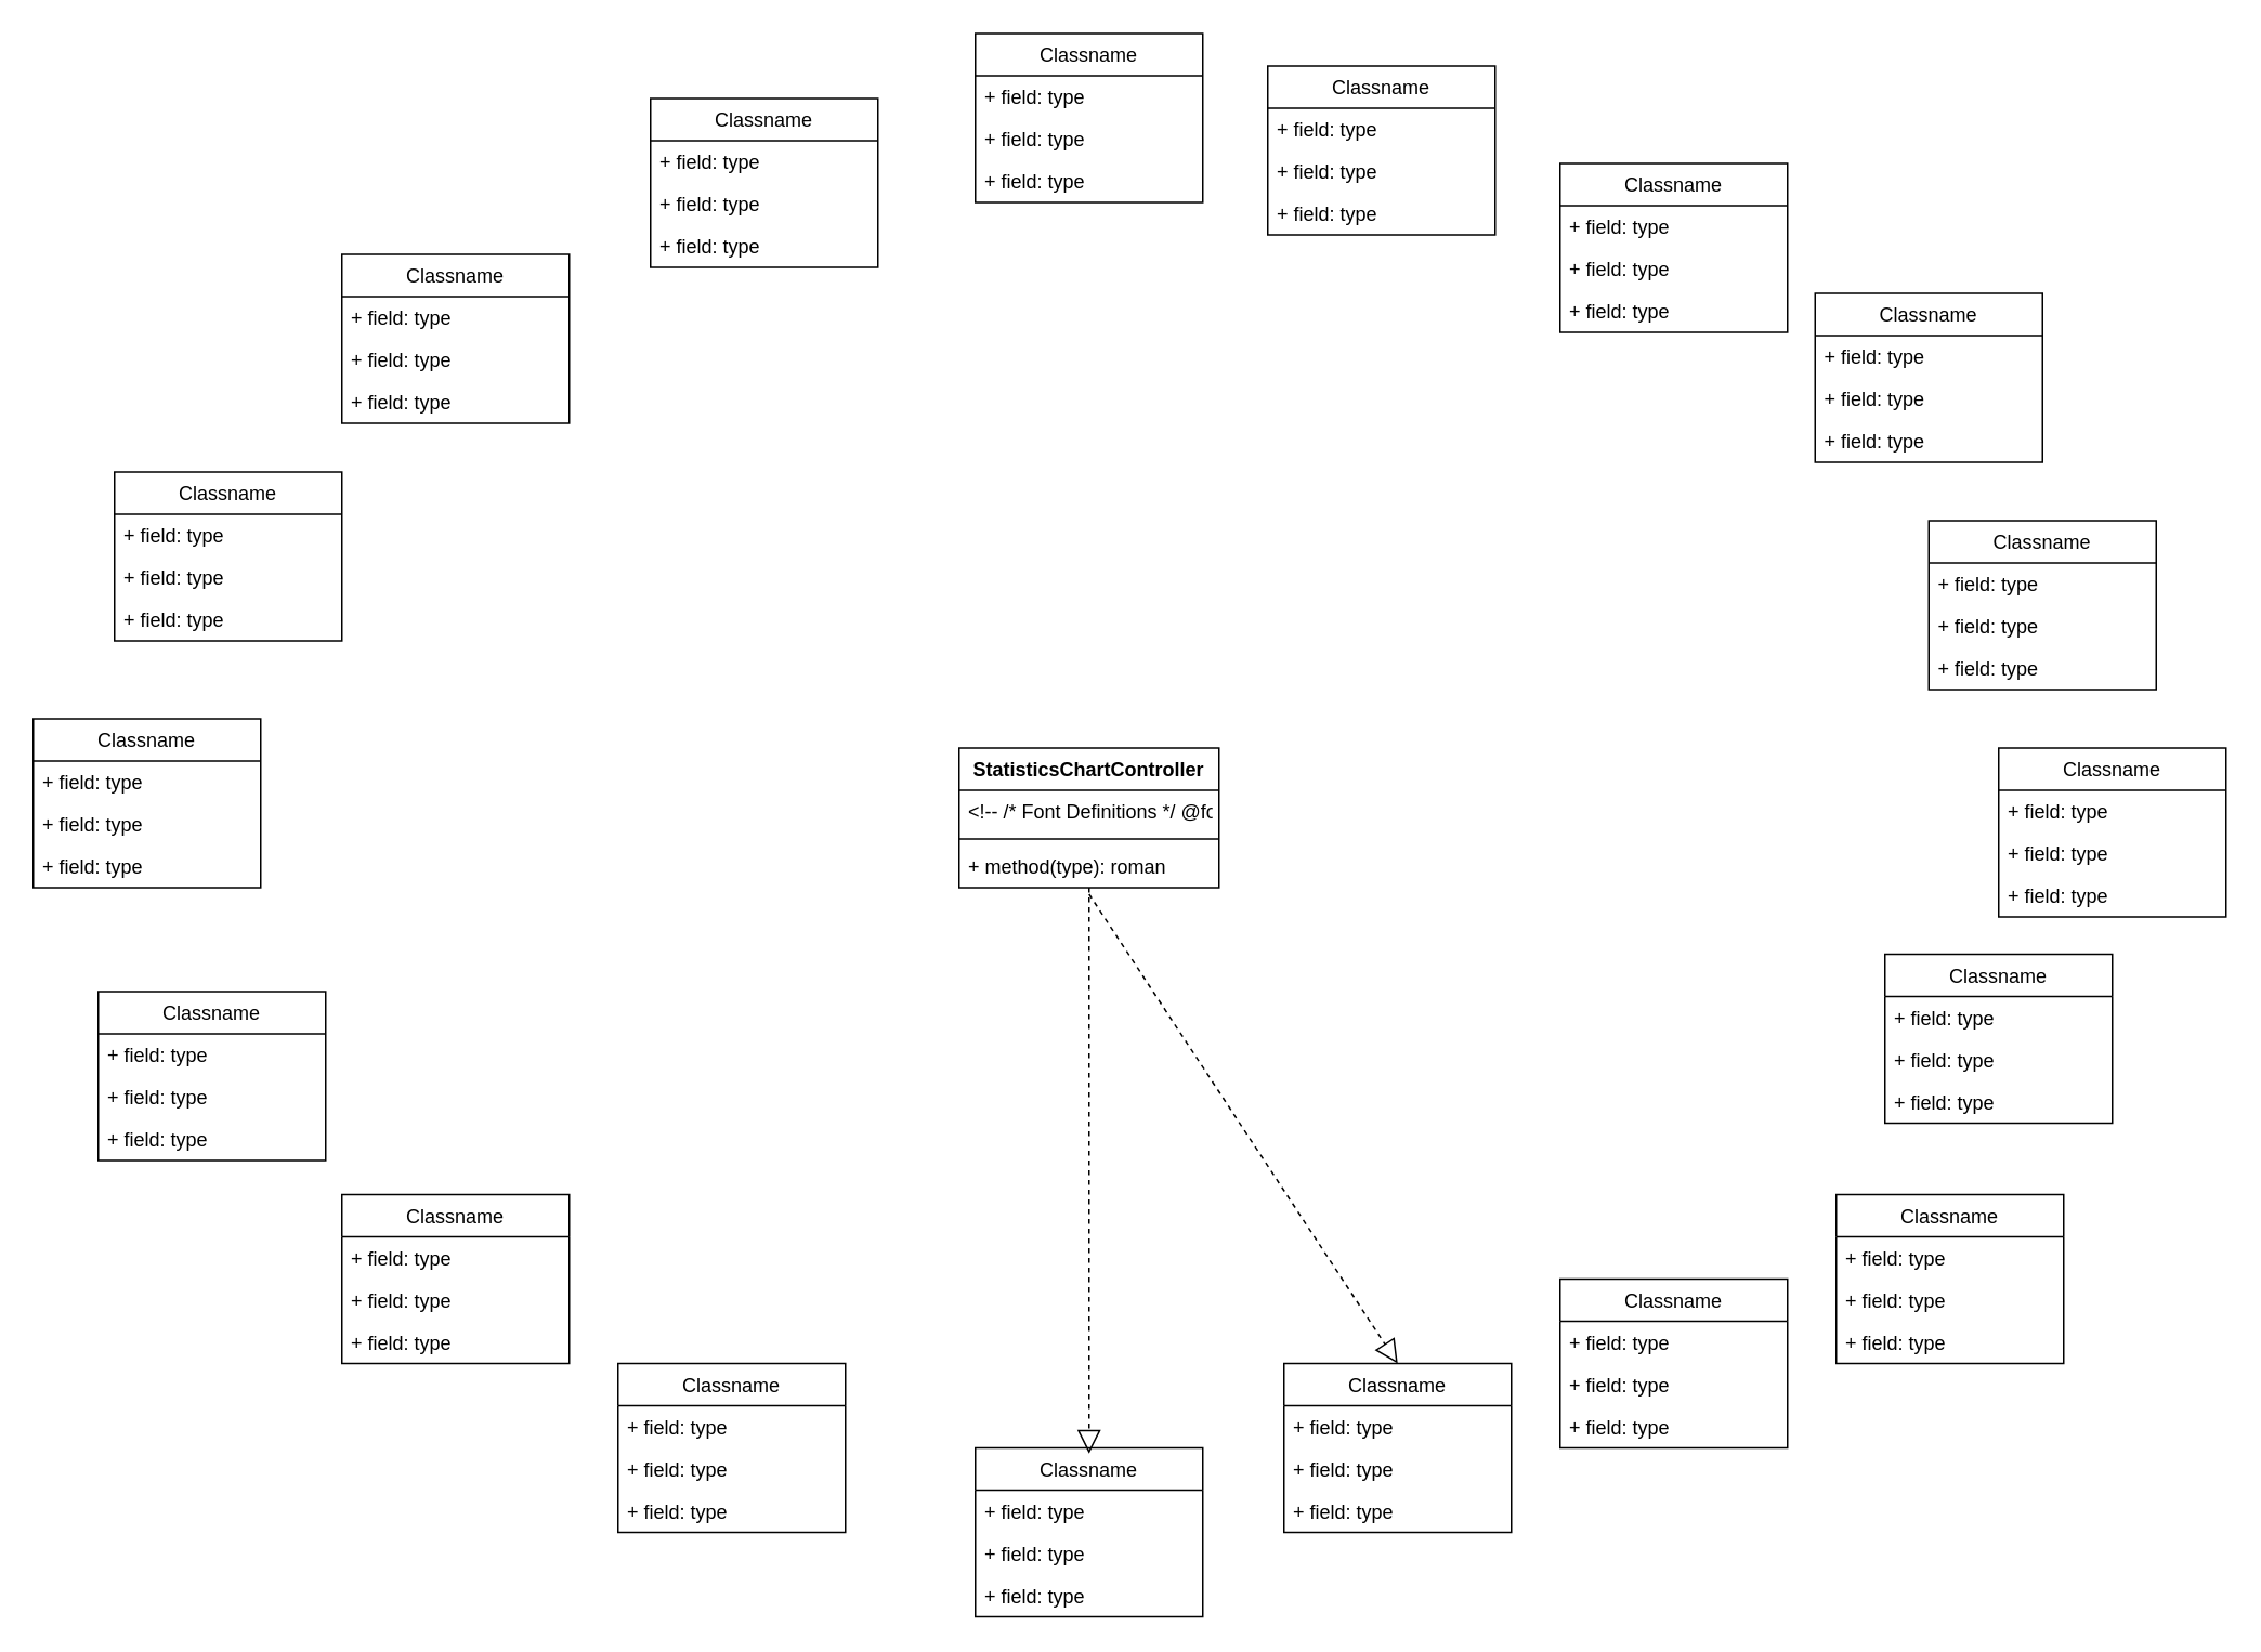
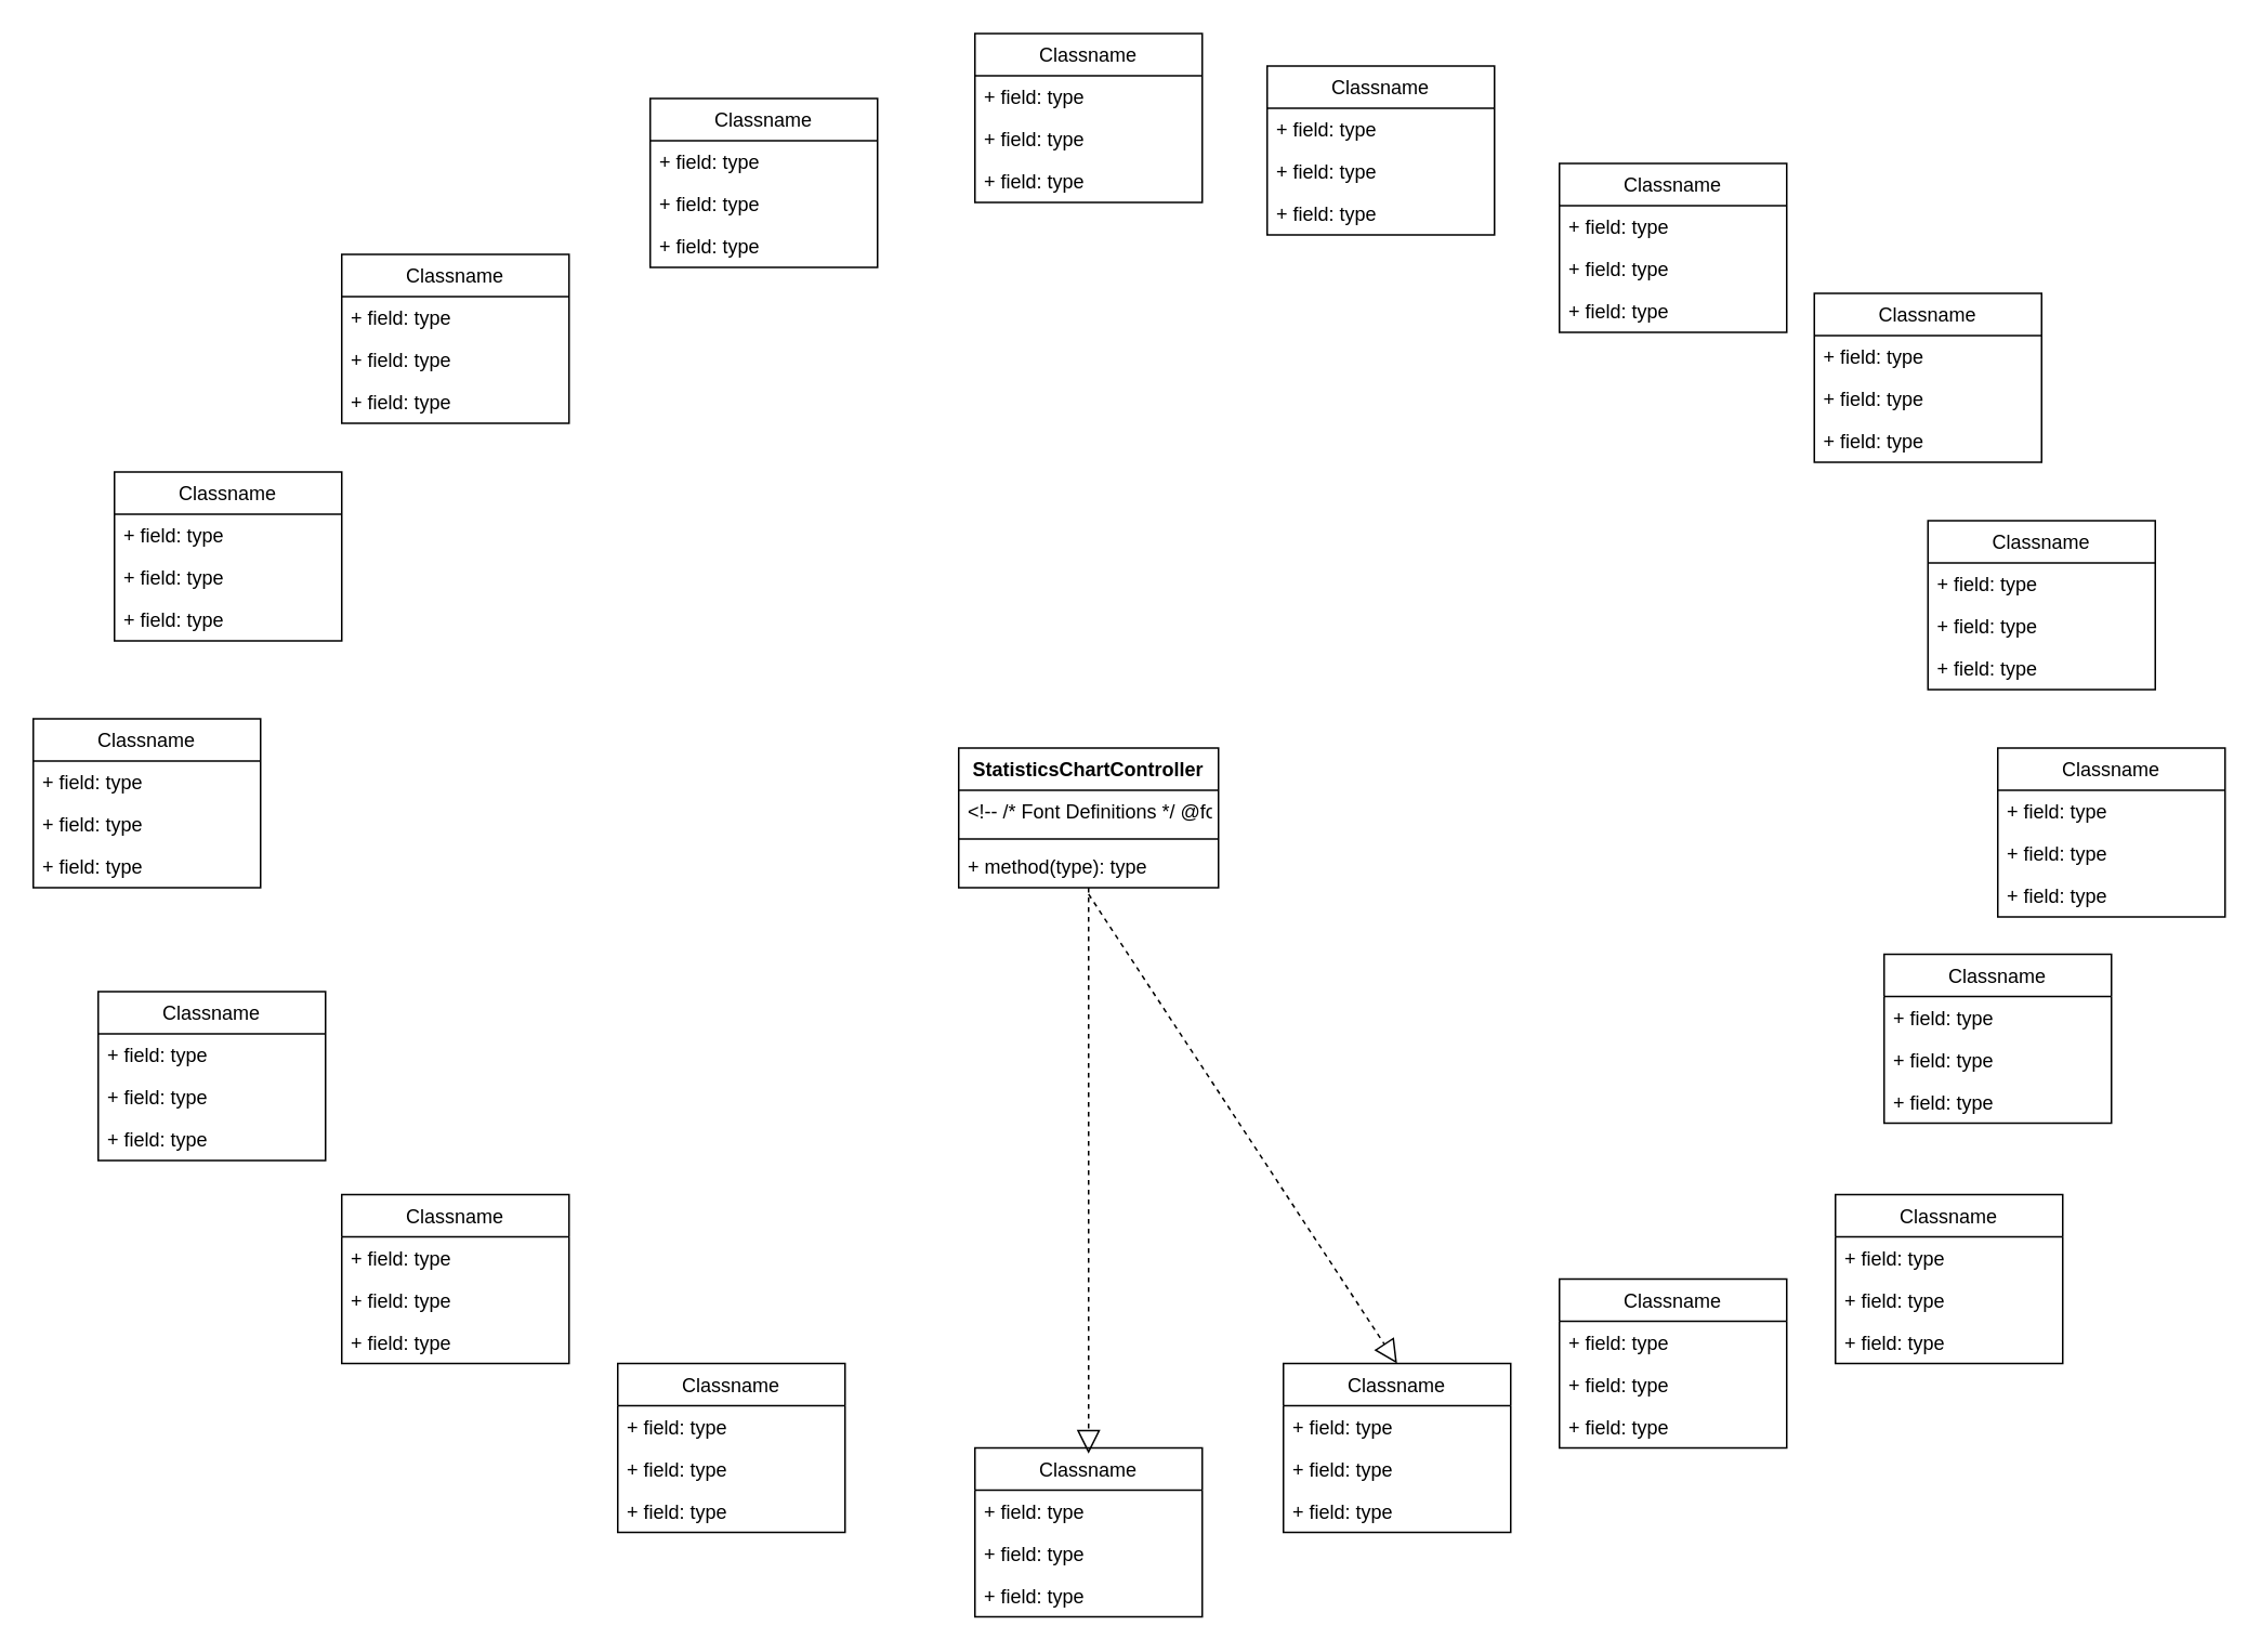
- <mxCell id="5" value="+ method(type): roman" style="text;strokeColor=none;fillColor=none;align=left;verticalAlign=top;spacingLeft=4;spacingRight=4;overflow=hidden;rotatable=0;points=[[0,0.5],[1,0.5]];portConstraint=eastwest;" vertex="1" parent="2"><mxGeometry y="60" width="160" height="26" as="geometry" /></mxCell>
+ <mxCell id="5" value="+ method(type): type" style="text;strokeColor=none;fillColor=none;align=left;verticalAlign=top;spacingLeft=4;spacingRight=4;overflow=hidden;rotatable=0;points=[[0,0.5],[1,0.5]];portConstraint=eastwest;" vertex="1" parent="2"><mxGeometry y="60" width="160" height="26" as="geometry" /></mxCell>
